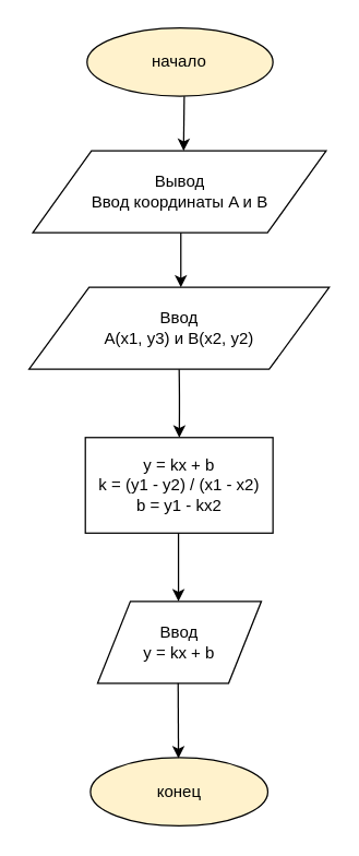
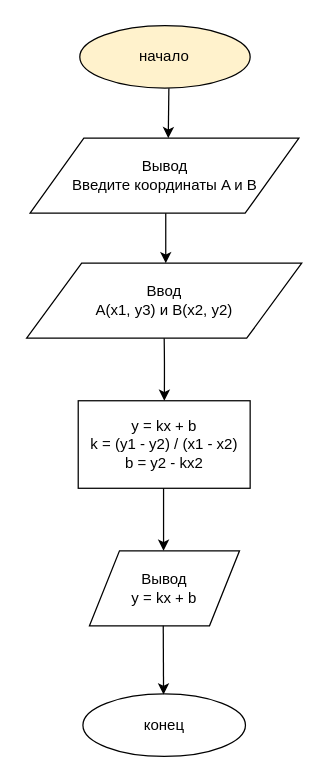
- <mxCell id="3" value="Вывод&lt;br&gt;Ввод координаты A и B" style="shape=parallelogram;perimeter=parallelogramPerimeter;whiteSpace=wrap;html=1;" vertex="1" parent="1"><mxGeometry x="23.5" y="110" width="215" height="60" as="geometry" /></mxCell>
+ <mxCell id="3" value="Вывод&lt;br&gt;Введите координаты A и B" style="shape=parallelogram;perimeter=parallelogramPerimeter;whiteSpace=wrap;html=1;" vertex="1" parent="1"><mxGeometry x="23.5" y="110" width="215" height="60" as="geometry" /></mxCell>
- <mxCell id="7" value="y = kx + b&lt;br&gt;k = (y1 - y2) / (x1 - x2)&lt;br&gt;b = y1 - kx2" style="rounded=0;whiteSpace=wrap;html=1;" vertex="1" parent="1"><mxGeometry x="62" y="320" width="137.5" height="70" as="geometry" /></mxCell>
+ <mxCell id="7" value="y = kx + b&lt;br&gt;k = (y1 - y2) / (x1 - x2)&lt;br&gt;b = y2 - kx2" style="rounded=0;whiteSpace=wrap;html=1;" vertex="1" parent="1"><mxGeometry x="62" y="320" width="137.5" height="70" as="geometry" /></mxCell>
- <mxCell id="8" value="Ввод&lt;br&gt;y = kx + b" style="shape=parallelogram;perimeter=parallelogramPerimeter;whiteSpace=wrap;html=1;" vertex="1" parent="1"><mxGeometry x="71" y="440" width="120" height="60" as="geometry" /></mxCell>
+ <mxCell id="8" value="Вывод&lt;br&gt;y = kx + b" style="shape=parallelogram;perimeter=parallelogramPerimeter;whiteSpace=wrap;html=1;" vertex="1" parent="1"><mxGeometry x="71" y="440" width="120" height="60" as="geometry" /></mxCell>
- <mxCell id="9" value="конец" style="ellipse;whiteSpace=wrap;html=1;fillColor=#fff2cc;" vertex="1" parent="1"><mxGeometry x="65.75" y="554.5" width="130" height="50" as="geometry" /></mxCell>
+ <mxCell id="9" value="конец" style="ellipse;whiteSpace=wrap;html=1;" vertex="1" parent="1"><mxGeometry x="65.75" y="554.5" width="130" height="50" as="geometry" /></mxCell>
